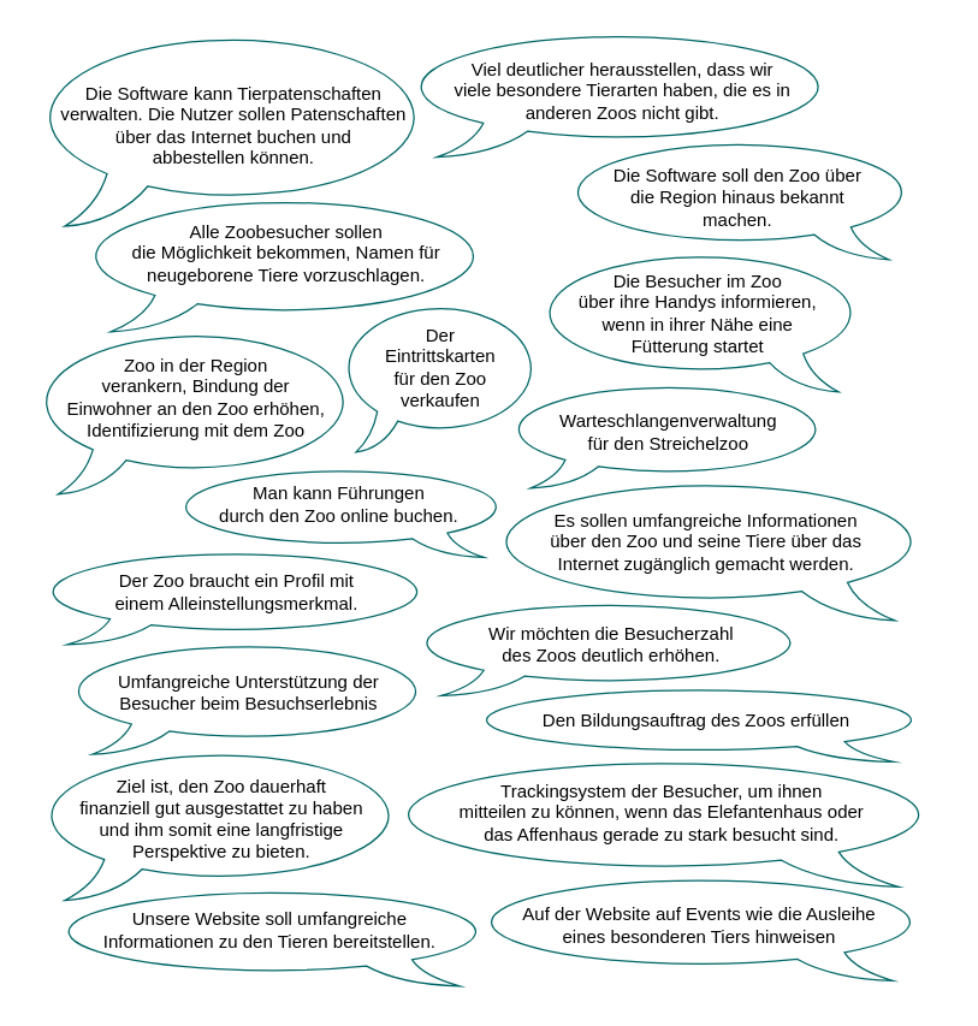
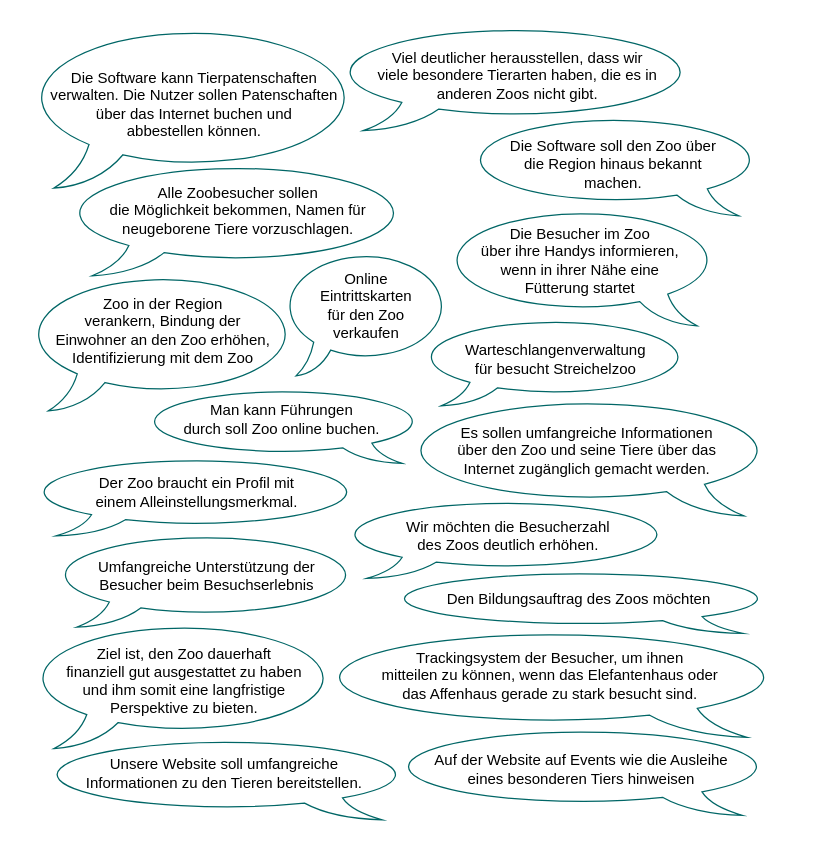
- <mxCell id="9" value="Der &lt;br&gt;Eintrittskarten &lt;br&gt;für den Zoo &lt;br&gt;verkaufen" style="whiteSpace=wrap;html=1;shape=mxgraph.basic.oval_callout;strokeColor=#006666;spacingBottom=12;flipH=0;" parent="1" vertex="1"><mxGeometry x="225" y="200" width="135" height="100" as="geometry" /></mxCell>
+ <mxCell id="9" value="Online &lt;br&gt;Eintrittskarten &lt;br&gt;für den Zoo &lt;br&gt;verkaufen" style="whiteSpace=wrap;html=1;shape=mxgraph.basic.oval_callout;strokeColor=#006666;spacingBottom=12;flipH=0;" parent="1" vertex="1"><mxGeometry x="225" y="200" width="135" height="100" as="geometry" /></mxCell>
- <mxCell id="20" value="Warteschlangenverwaltung &lt;br&gt;für den Streichelzoo" style="whiteSpace=wrap;html=1;shape=mxgraph.basic.oval_callout;strokeColor=#006666;flipH=0;spacingBottom=5;" parent="1" vertex="1"><mxGeometry x="334" y="254" width="220" height="70" as="geometry" /></mxCell>
+ <mxCell id="20" value="Warteschlangenverwaltung &lt;br&gt;für besucht Streichelzoo" style="whiteSpace=wrap;html=1;shape=mxgraph.basic.oval_callout;strokeColor=#006666;flipH=0;spacingBottom=5;" parent="1" vertex="1"><mxGeometry x="334" y="254" width="220" height="70" as="geometry" /></mxCell>
- <mxCell id="8" value="Man kann Führungen &lt;br&gt;durch den Zoo online buchen." style="whiteSpace=wrap;html=1;shape=mxgraph.basic.oval_callout;strokeColor=#006666;spacingBottom=10;flipH=1;" parent="1" vertex="1"><mxGeometry x="110" y="310" width="230" height="60" as="geometry" /></mxCell>
+ <mxCell id="8" value="Man kann Führungen &lt;br&gt;durch soll Zoo online buchen." style="whiteSpace=wrap;html=1;shape=mxgraph.basic.oval_callout;strokeColor=#006666;spacingBottom=10;flipH=1;" parent="1" vertex="1"><mxGeometry x="110" y="310" width="230" height="60" as="geometry" /></mxCell>
- <mxCell id="11" value="Den Bildungsauftrag des Zoos erfüllen" style="whiteSpace=wrap;html=1;shape=mxgraph.basic.oval_callout;strokeColor=#006666;spacingBottom=5;flipH=1;" parent="1" vertex="1"><mxGeometry x="305" y="456" width="315" height="50" as="geometry" /></mxCell>
+ <mxCell id="11" value="Den Bildungsauftrag des Zoos möchten" style="whiteSpace=wrap;html=1;shape=mxgraph.basic.oval_callout;strokeColor=#006666;spacingBottom=5;flipH=1;" parent="1" vertex="1"><mxGeometry x="305" y="456" width="315" height="50" as="geometry" /></mxCell>
